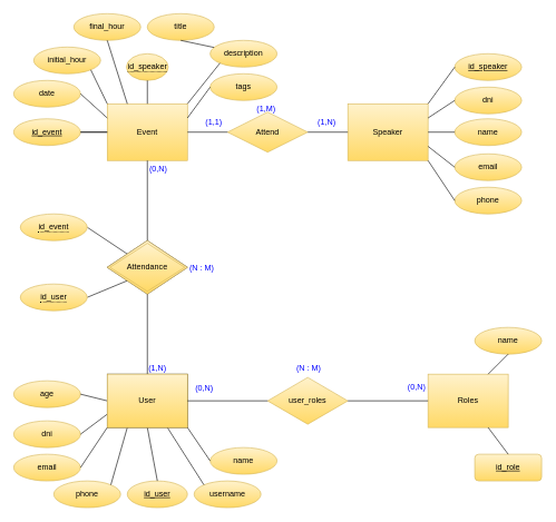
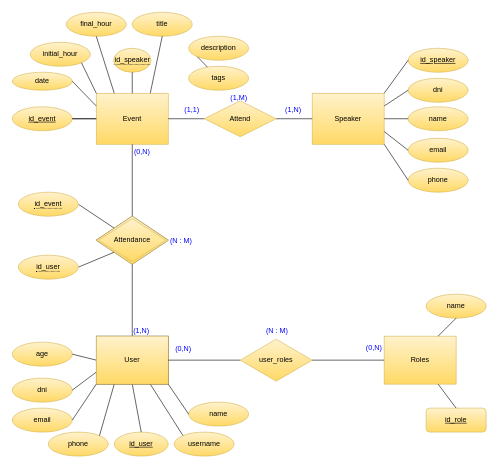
- <mxCell id="26" value="" style="endArrow=none;html=1;rounded=0;fontColor=#0000FF;exitX=0.5;exitY=1;exitDx=0;exitDy=0;labelBackgroundColor=none;" parent="1" source="17" target="16" edge="1"><mxGeometry relative="1" as="geometry"><mxPoint x="170" y="330" as="sourcePoint" /><mxPoint x="330" y="330" as="targetPoint" /></mxGeometry></mxCell>
+ <mxCell id="26" value="" style="endArrow=none;html=1;rounded=0;fontColor=#0000FF;exitX=0.5;exitY=1;exitDx=0;exitDy=0;entryX=0.75;entryY=0;entryDx=0;entryDy=0;labelBackgroundColor=none;" parent="1" source="17" target="13" edge="1"><mxGeometry relative="1" as="geometry"><mxPoint x="170" y="330" as="sourcePoint" /><mxPoint x="330" y="330" as="targetPoint" /></mxGeometry></mxCell>
- <mxCell id="27" value="" style="endArrow=none;html=1;rounded=0;fontColor=#0000FF;exitX=0;exitY=1;exitDx=0;exitDy=0;entryX=1;entryY=0;entryDx=0;entryDy=0;labelBackgroundColor=none;" parent="1" source="16" target="13" edge="1"><mxGeometry relative="1" as="geometry"><mxPoint x="180" y="340" as="sourcePoint" /><mxPoint x="340" y="340" as="targetPoint" /></mxGeometry></mxCell>
+ <mxCell id="27" value="" style="endArrow=none;html=1;rounded=0;fontColor=#0000FF;exitX=0;exitY=1;exitDx=0;exitDy=0;labelBackgroundColor=none;" parent="1" source="16" target="15" edge="1"><mxGeometry relative="1" as="geometry"><mxPoint x="180" y="340" as="sourcePoint" /><mxPoint x="340" y="340" as="targetPoint" /></mxGeometry></mxCell>
- <mxCell id="20" value="date" style="ellipse;whiteSpace=wrap;html=1;align=center;fillColor=#fff2cc;labelBackgroundColor=none;strokeColor=#d6b656;gradientColor=#ffd966;" parent="1" vertex="1"><mxGeometry x="20" y="120" width="100" height="40" as="geometry" /></mxCell>
+ <mxCell id="20" value="date" style="ellipse;whiteSpace=wrap;html=1;align=center;fillColor=#fff2cc;labelBackgroundColor=none;strokeColor=#d6b656;gradientColor=#ffd966;" parent="1" vertex="1"><mxGeometry x="20" y="120" width="100" height="30" as="geometry" /></mxCell>
- <mxCell id="28" value="" style="endArrow=none;html=1;rounded=0;fontColor=#0000FF;exitX=0;exitY=0.5;exitDx=0;exitDy=0;entryX=1;entryY=0.25;entryDx=0;entryDy=0;labelBackgroundColor=none;" parent="1" source="15" target="13" edge="1"><mxGeometry relative="1" as="geometry"><mxPoint x="190" y="350" as="sourcePoint" /><mxPoint x="350" y="350" as="targetPoint" /></mxGeometry></mxCell>
